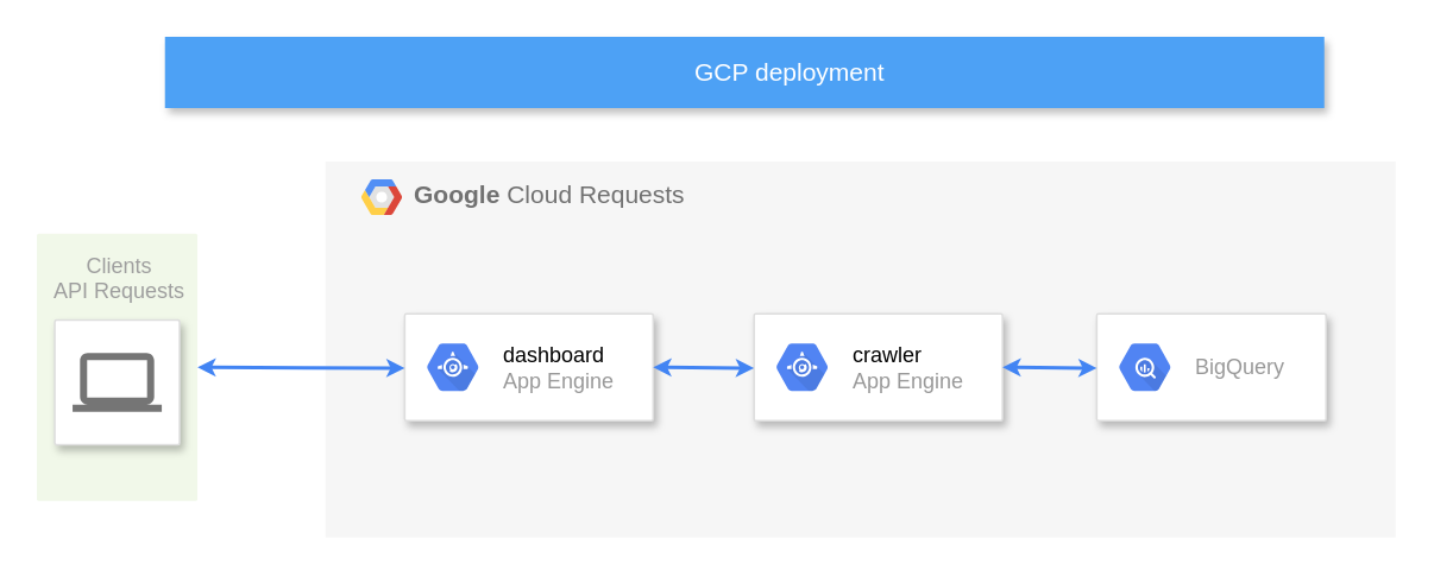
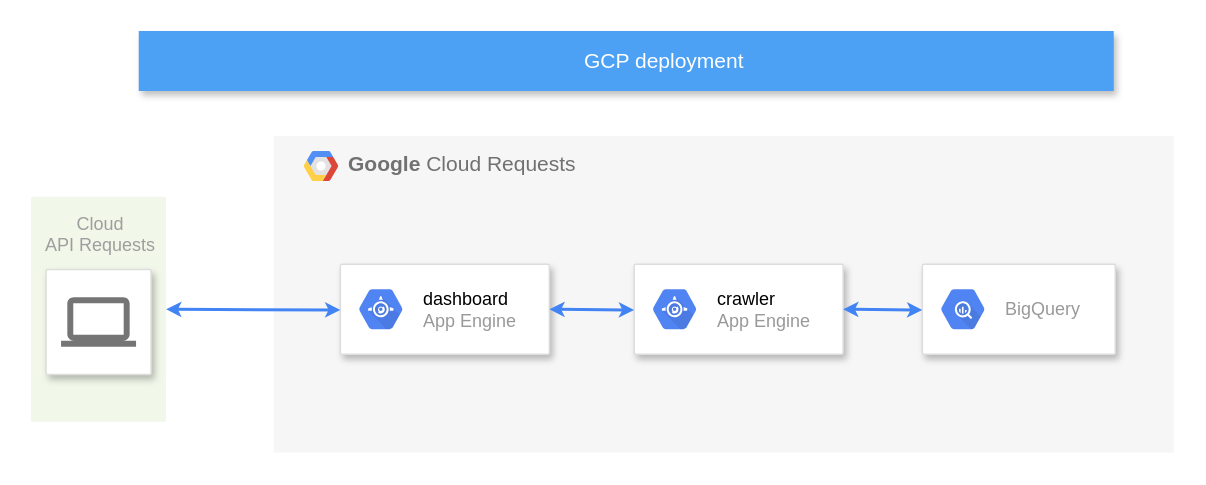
- <mxCell id="14" value="&lt;div style=&quot;text-align: center&quot;&gt;&lt;span&gt;Clients&lt;/span&gt;&lt;/div&gt;API Requests" style="rounded=1;absoluteArcSize=1;arcSize=2;html=1;strokeColor=none;gradientColor=none;shadow=0;dashed=0;fontSize=12;fontColor=#9E9E9E;align=left;verticalAlign=top;spacing=10;spacingTop=-4;fillColor=#F1F8E9;" vertex="1" parent="13"><mxGeometry width="90" height="150" as="geometry" /></mxCell>
+ <mxCell id="14" value="&lt;div style=&quot;text-align: center&quot;&gt;&lt;span&gt;Cloud&lt;/span&gt;&lt;/div&gt;API Requests" style="rounded=1;absoluteArcSize=1;arcSize=2;html=1;strokeColor=none;gradientColor=none;shadow=0;dashed=0;fontSize=12;fontColor=#9E9E9E;align=left;verticalAlign=top;spacing=10;spacingTop=-4;fillColor=#F1F8E9;" vertex="1" parent="13"><mxGeometry width="90" height="150" as="geometry" /></mxCell>
